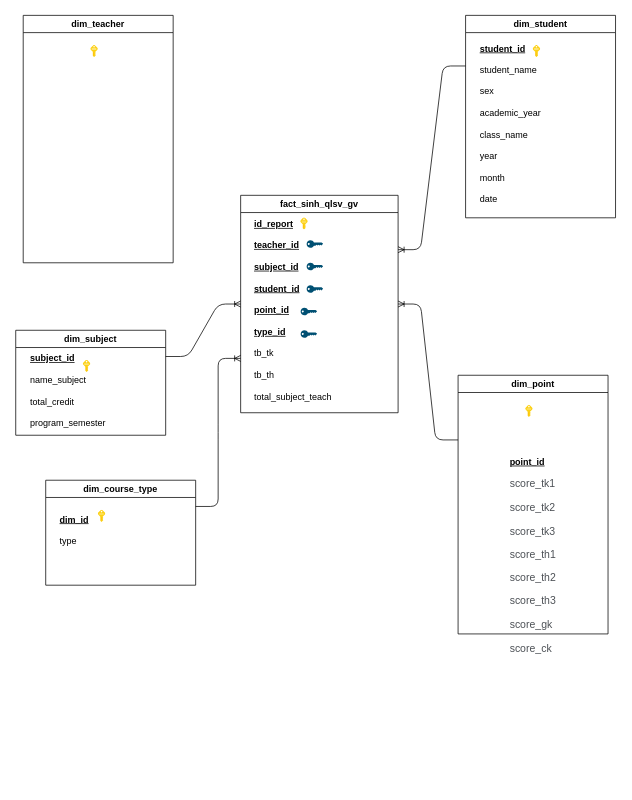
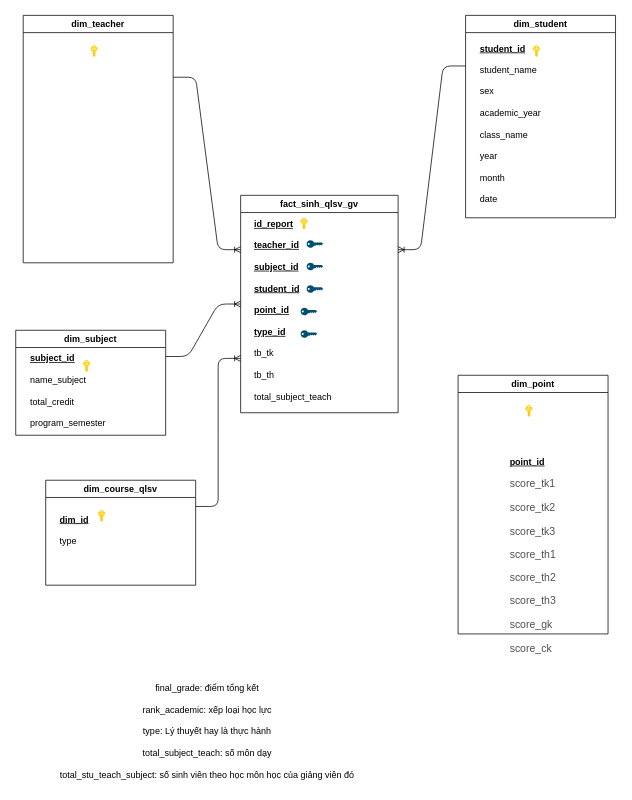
+ <mxCell id="25" value="" style="edgeStyle=entityRelationEdgeStyle;fontSize=12;html=1;endArrow=ERoneToMany;exitX=1;exitY=0.25;exitDx=0;exitDy=0;entryX=0;entryY=0.25;entryDx=0;entryDy=0;" parent="1" source="2" target="13" edge="1"><mxGeometry width="100" height="100" relative="1" as="geometry"><mxPoint x="270" y="180" as="sourcePoint" /><mxPoint x="470" y="330" as="targetPoint" /></mxGeometry></mxCell>
- <mxCell id="28" value="" style="edgeStyle=entityRelationEdgeStyle;fontSize=12;html=1;endArrow=ERoneToMany;exitX=0;exitY=0.25;exitDx=0;exitDy=0;entryX=1;entryY=0.5;entryDx=0;entryDy=0;" parent="1" source="10" target="13" edge="1"><mxGeometry width="100" height="100" relative="1" as="geometry"><mxPoint x="400" y="797.5" as="sourcePoint" /><mxPoint x="460" y="600" as="targetPoint" /></mxGeometry></mxCell>
- <mxCell id="22" value="dim_course_type" style="swimlane;whiteSpace=wrap;html=1;startSize=23;" parent="1" vertex="1"><mxGeometry x="60" y="640" width="200" height="140" as="geometry" /></mxCell>
+ <mxCell id="22" value="dim_course_qlsv" style="swimlane;whiteSpace=wrap;html=1;startSize=23;" parent="1" vertex="1"><mxGeometry x="60" y="640" width="200" height="140" as="geometry" /></mxCell>
+ <mxCell id="21" value="final_grade: điểm tổng kết&lt;br&gt;&lt;br&gt;rank_academic: xếp loại học lực&lt;br&gt;&lt;br&gt;type: Lý thuyết hay là thực hành&lt;br&gt;&lt;br&gt;&lt;span style=&quot;text-align: left;&quot;&gt;total_subject_teach: số môn dạy&lt;/span&gt;&lt;br&gt;&lt;br&gt;&lt;span style=&quot;text-align: left;&quot;&gt;total_stu_teach_subject: số sinh viên theo học môn học của giảng viên đó&lt;/span&gt;" style="text;html=1;align=center;verticalAlign=middle;resizable=0;points=[];autosize=1;strokeColor=none;fillColor=none;" parent="1" vertex="1"><mxGeometry x="65" y="905" width="420" height="140" as="geometry" /></mxCell>
